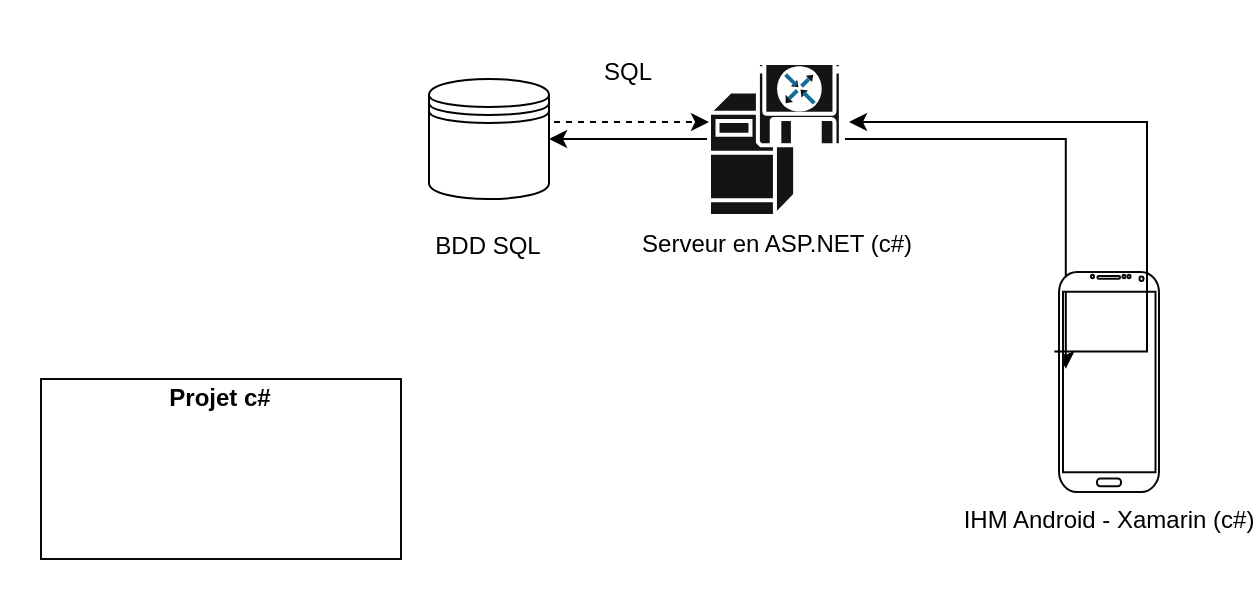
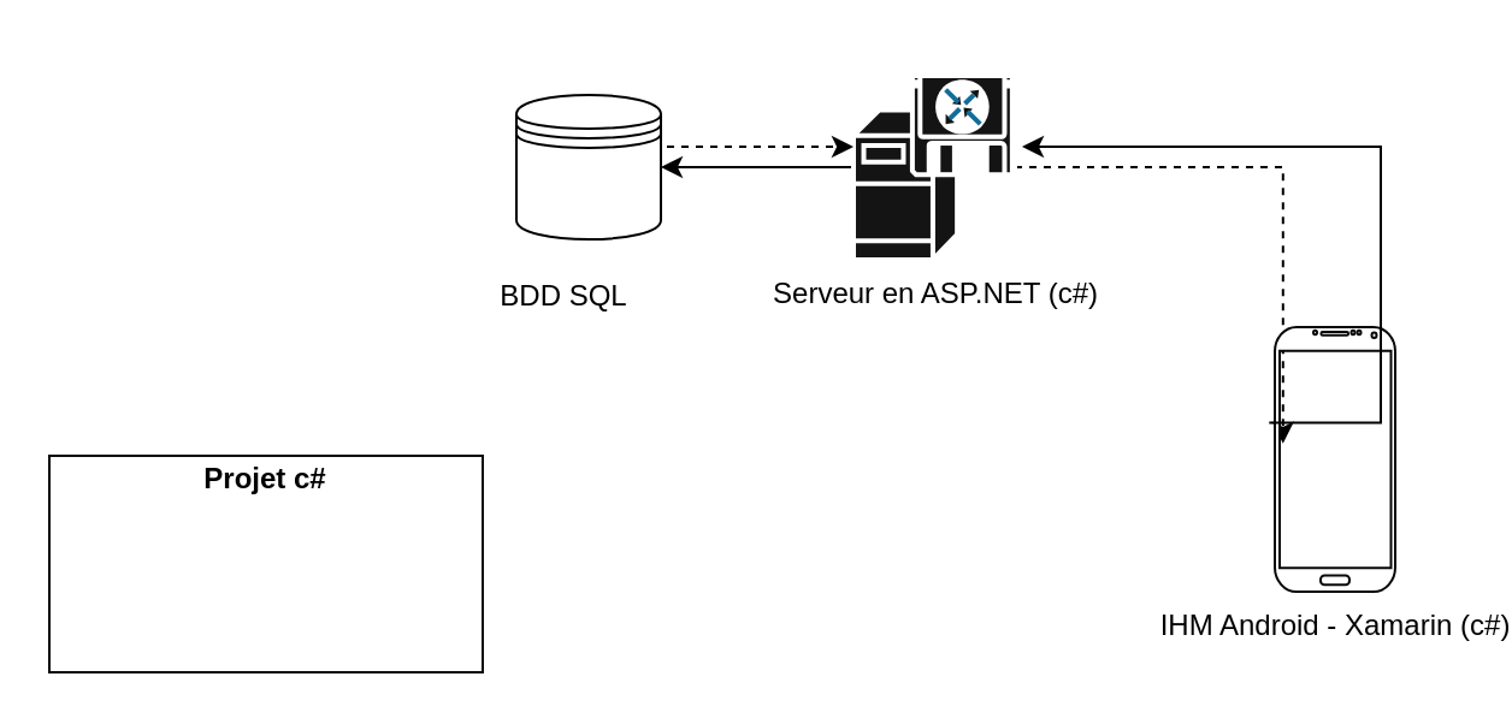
- <mxCell id="8" value="SQL" style="text;html=1;strokeColor=none;fillColor=none;align=center;verticalAlign=middle;whiteSpace=wrap;rounded=0;" vertex="1" parent="1"><mxGeometry x="284" y="20.5" width="60" height="30" as="geometry" /></mxCell>
- <mxCell id="3" style="edgeStyle=orthogonalEdgeStyle;rounded=0;orthogonalLoop=1;jettySize=auto;html=1;exitX=1;exitY=0.5;exitDx=0;exitDy=0;exitPerimeter=0;entryX=0.068;entryY=0.44;entryDx=0;entryDy=0;entryPerimeter=0;dashed=0;" edge="1" parent="1" source="4" target="9"><mxGeometry relative="1" as="geometry" /></mxCell>
+ <mxCell id="3" style="edgeStyle=orthogonalEdgeStyle;rounded=0;orthogonalLoop=1;jettySize=auto;html=1;exitX=1;exitY=0.5;exitDx=0;exitDy=0;exitPerimeter=0;entryX=0.068;entryY=0.44;entryDx=0;entryDy=0;entryPerimeter=0;dashed=1;" edge="1" parent="1" source="4" target="9"><mxGeometry relative="1" as="geometry" /></mxCell>
- <mxCell id="6" value="BDD SQL" style="text;html=1;strokeColor=none;fillColor=none;align=center;verticalAlign=middle;whiteSpace=wrap;rounded=0;" vertex="1" parent="1"><mxGeometry x="214" y="107.5" width="60" height="30" as="geometry" /></mxCell>
+ <mxCell id="6" value="BDD SQL" style="text;html=1;strokeColor=none;fillColor=none;align=center;verticalAlign=middle;whiteSpace=wrap;rounded=0;" vertex="1" parent="1"><mxGeometry x="204" y="107.5" width="60" height="30" as="geometry" /></mxCell>
